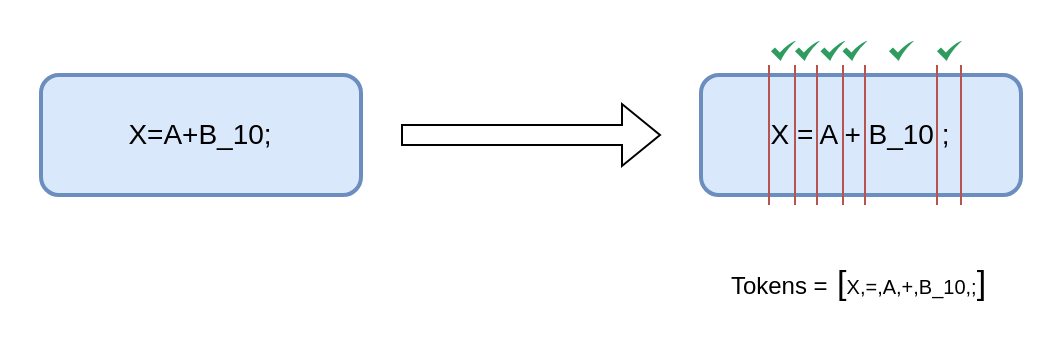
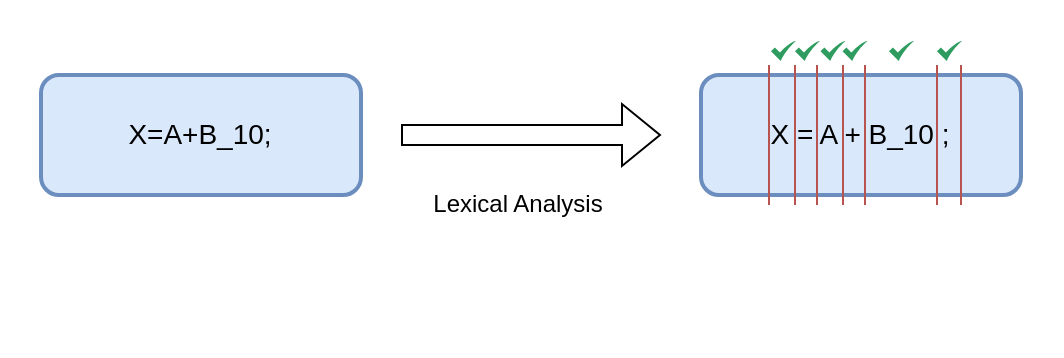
+ <mxCell id="20" value="Lexical Analysis" style="text;html=1;align=center;verticalAlign=middle;whiteSpace=wrap;rounded=0;" vertex="1" parent="1"><mxGeometry x="209" y="87" width="100" height="30" as="geometry" /></mxCell>
- <mxCell id="21" value="&amp;nbsp; Tokens =&lt;font style=&quot;font-size: 17px;&quot;&gt; [&lt;/font&gt;&lt;font size=&quot;1&quot; style=&quot;&quot;&gt;X,=,A,+,B_10,;&lt;/font&gt;&lt;font style=&quot;font-size: 17px;&quot;&gt;]&lt;/font&gt;" style="text;html=1;align=left;verticalAlign=middle;whiteSpace=wrap;rounded=0;" vertex="1" parent="1"><mxGeometry x="357" y="127" width="140" height="30" as="geometry" /></mxCell>
